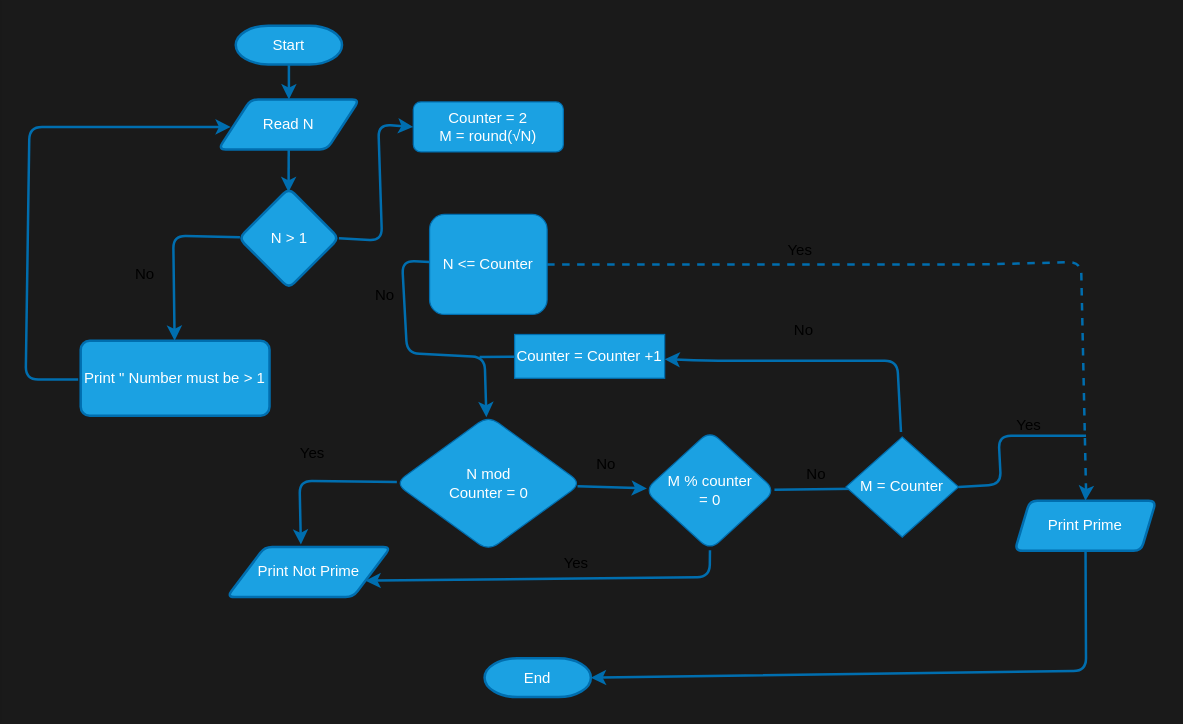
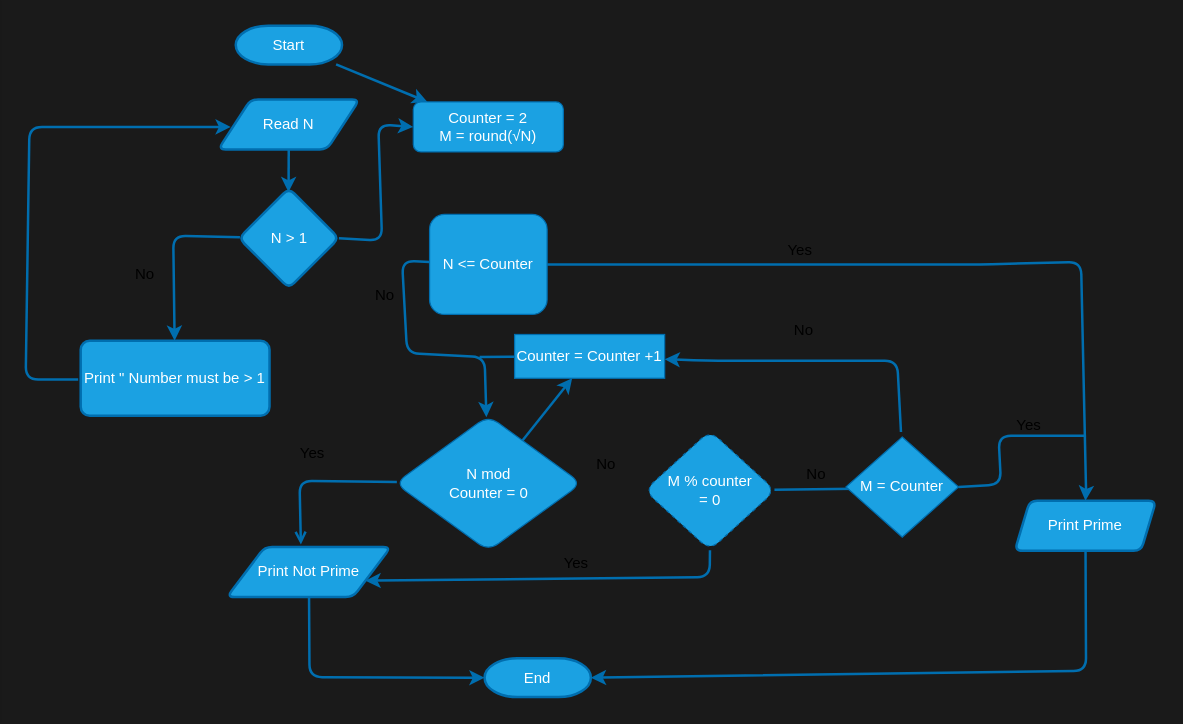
- <mxCell id="2" value="" style="edgeStyle=none;html=1;strokeWidth=2;fillColor=#1ba1e2;strokeColor=#006EAF;" edge="1" parent="1" source="3" target="6"><mxGeometry relative="1" as="geometry" /></mxCell>
+ <mxCell id="2" value="" style="edgeStyle=none;html=1;strokeWidth=2;fillColor=#1ba1e2;strokeColor=#006EAF;" edge="1" parent="1" source="3" target="12"><mxGeometry relative="1" as="geometry" /></mxCell>
- <mxCell id="13" value="" style="edgeStyle=none;html=1;strokeWidth=2;startArrow=none;startFill=0;endArrow=classic;endFill=1;fillColor=#1ba1e2;strokeColor=#006EAF;entryX=0.5;entryY=0;entryDx=0;entryDy=0;dashed=1;" edge="1" parent="1" source="15" target="18"><mxGeometry relative="1" as="geometry"><mxPoint x="747" y="422" as="targetPoint" /><Array as="points"><mxPoint x="783" y="211" /><mxPoint x="864" y="209" /><mxPoint x="868" y="392" /></Array></mxGeometry></mxCell>
+ <mxCell id="13" value="" style="edgeStyle=none;html=1;strokeWidth=2;startArrow=none;startFill=0;endArrow=classic;endFill=1;fillColor=#1ba1e2;strokeColor=#006EAF;entryX=0.5;entryY=0;entryDx=0;entryDy=0;" edge="1" parent="1" source="15" target="18"><mxGeometry relative="1" as="geometry"><mxPoint x="747" y="422" as="targetPoint" /><Array as="points"><mxPoint x="783" y="211" /><mxPoint x="864" y="209" /><mxPoint x="868" y="392" /></Array></mxGeometry></mxCell>
- <mxCell id="20" value="" style="edgeStyle=none;html=1;strokeWidth=2;startArrow=none;startFill=0;endArrow=classic;endFill=1;fillColor=#1ba1e2;strokeColor=#006EAF;" edge="1" parent="1" source="21" target="29"><mxGeometry relative="1" as="geometry" /></mxCell>
+ <mxCell id="20" value="" style="edgeStyle=none;html=1;strokeWidth=2;startArrow=none;startFill=0;endArrow=classic;endFill=1;fillColor=#1ba1e2;strokeColor=#006EAF;" edge="1" parent="1" source="21" target="33"><mxGeometry relative="1" as="geometry" /></mxCell>
- <mxCell id="29" value="M % counter&lt;br&gt;= 0" style="rhombus;whiteSpace=wrap;html=1;fillColor=#1ba1e2;strokeColor=#006EAF;fontColor=#ffffff;rounded=1;" vertex="1" parent="1"><mxGeometry x="515" y="344" width="104.5" height="95.5" as="geometry" /></mxCell>
+ <mxCell id="29" value="M % counter&lt;br&gt;= 0" style="rhombus;whiteSpace=wrap;html=1;fillColor=#1ba1e2;strokeColor=#006EAF;fontColor=#ffffff;rounded=1;dashed=1;" vertex="1" parent="1"><mxGeometry x="515" y="344" width="104.5" height="95.5" as="geometry" /></mxCell>
- <mxCell id="19" value="" style="edgeStyle=none;html=1;strokeWidth=2;startArrow=none;startFill=0;endArrow=classic;endFill=1;entryX=0.451;entryY=-0.05;entryDx=0;entryDy=0;entryPerimeter=0;fillColor=#1ba1e2;strokeColor=#006EAF;" edge="1" parent="1" source="21" target="23"><mxGeometry relative="1" as="geometry"><mxPoint x="201" y="386" as="targetPoint" /><Array as="points"><mxPoint x="239" y="384" /></Array></mxGeometry></mxCell>
+ <mxCell id="19" value="" style="edgeStyle=none;html=1;strokeWidth=2;startArrow=none;startFill=0;endArrow=open;endFill=1;entryX=0.451;entryY=-0.05;entryDx=0;entryDy=0;entryPerimeter=0;fillColor=#1ba1e2;strokeColor=#006EAF;" edge="1" parent="1" source="21" target="23"><mxGeometry relative="1" as="geometry"><mxPoint x="201" y="386" as="targetPoint" /><Array as="points"><mxPoint x="239" y="384" /></Array></mxGeometry></mxCell>
+ <mxCell id="22" value="" style="edgeStyle=none;html=1;strokeWidth=2;startArrow=none;startFill=0;endArrow=classic;endFill=1;entryX=0;entryY=0.5;entryDx=0;entryDy=0;entryPerimeter=0;fillColor=#1ba1e2;strokeColor=#006EAF;" edge="1" parent="1" source="23" target="24"><mxGeometry relative="1" as="geometry"><mxPoint x="246.5" y="547" as="targetPoint" /><Array as="points"><mxPoint x="247" y="541" /></Array></mxGeometry></mxCell>
